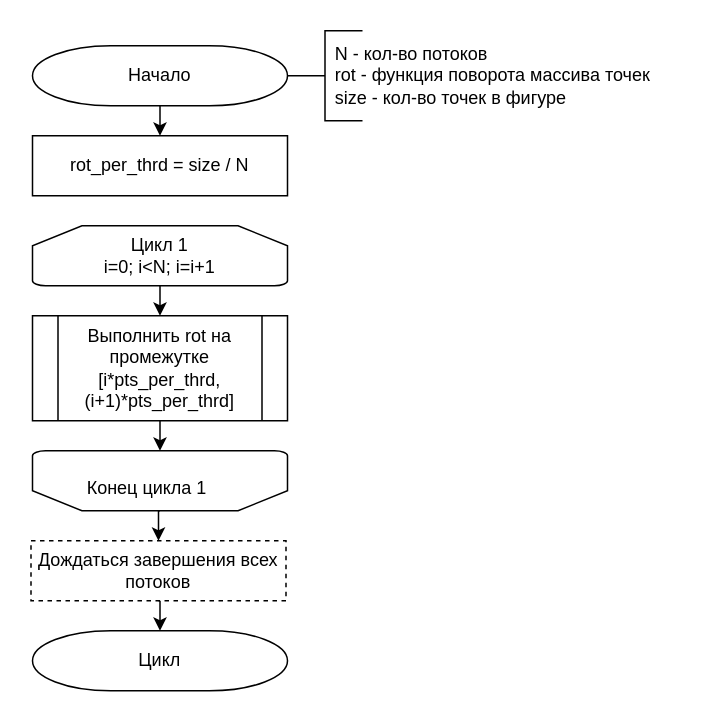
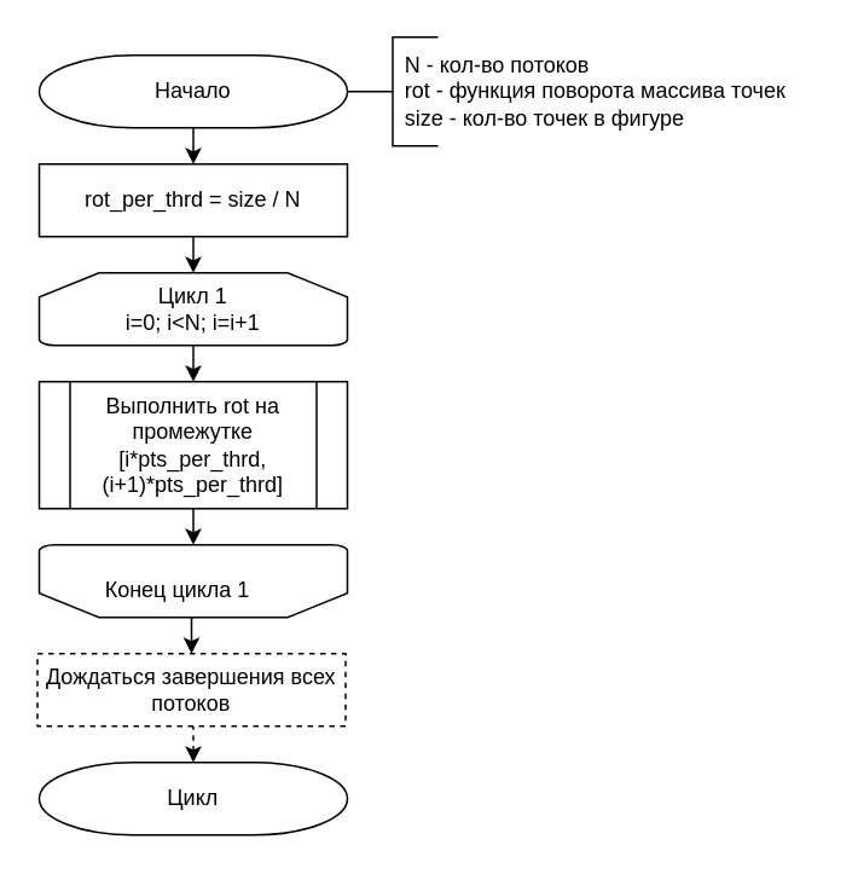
+ <mxCell id="13" style="edgeStyle=orthogonalEdgeStyle;rounded=0;orthogonalLoop=1;jettySize=auto;html=1;exitX=0.5;exitY=1;exitDx=0;exitDy=0;entryX=0.5;entryY=0;entryDx=0;entryDy=0;entryPerimeter=0;" edge="1" parent="1" source="14" target="5"><mxGeometry relative="1" as="geometry" /></mxCell>
- <mxCell id="16" style="edgeStyle=orthogonalEdgeStyle;rounded=0;orthogonalLoop=1;jettySize=auto;html=1;exitX=0.5;exitY=1;exitDx=0;exitDy=0;entryX=0.5;entryY=0;entryDx=0;entryDy=0;entryPerimeter=0;" edge="1" parent="1" source="17" target="12"><mxGeometry relative="1" as="geometry" /></mxCell>
+ <mxCell id="16" style="edgeStyle=orthogonalEdgeStyle;rounded=0;orthogonalLoop=1;jettySize=auto;html=1;exitX=0.5;exitY=1;exitDx=0;exitDy=0;entryX=0.5;entryY=0;entryDx=0;entryDy=0;entryPerimeter=0;dashed=1;" edge="1" parent="1" source="17" target="12"><mxGeometry relative="1" as="geometry" /></mxCell>
